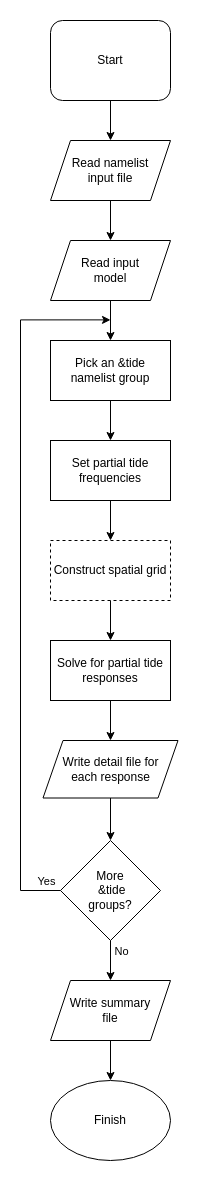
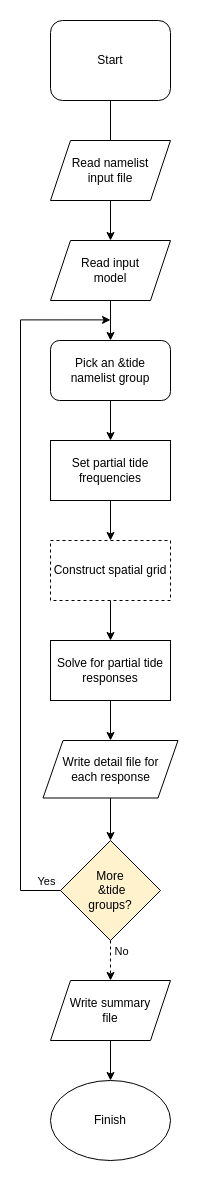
- <mxCell id="2" value="" style="edgeStyle=orthogonalEdgeStyle;rounded=0;orthogonalLoop=1;jettySize=auto;html=1;exitX=0.475;exitY=0.988;exitDx=0;exitDy=0;exitPerimeter=0;" parent="1" source="3" target="4" edge="1"><mxGeometry relative="1" as="geometry"><Array as="points"><mxPoint x="110" y="99" /></Array></mxGeometry></mxCell>
+ <mxCell id="2" value="" style="edgeStyle=orthogonalEdgeStyle;rounded=0;orthogonalLoop=1;jettySize=auto;html=1;exitX=0.475;exitY=0.988;exitDx=0;exitDy=0;exitPerimeter=0;endArrow=none;" parent="1" source="3" target="4" edge="1"><mxGeometry relative="1" as="geometry"><Array as="points"><mxPoint x="110" y="99" /></Array></mxGeometry></mxCell>
- <mxCell id="6" value="Pick an &amp;amp;tide namelist group" style="rounded=0;whiteSpace=wrap;html=1;" parent="1" vertex="1"><mxGeometry x="50" y="340" width="120" height="60" as="geometry" /></mxCell>
+ <mxCell id="6" value="Pick an &amp;amp;tide namelist group" style="whiteSpace=wrap;html=1;rounded=1;" parent="1" vertex="1"><mxGeometry x="50" y="340" width="120" height="60" as="geometry" /></mxCell>
- <mxCell id="11" value="More&lt;br&gt;&amp;nbsp;&amp;amp;tide&lt;br&gt;groups?" style="rhombus;whiteSpace=wrap;html=1;" parent="1" vertex="1"><mxGeometry x="60" y="840" width="100" height="100" as="geometry" /></mxCell>
+ <mxCell id="11" value="More&lt;br&gt;&amp;nbsp;&amp;amp;tide&lt;br&gt;groups?" style="rhombus;whiteSpace=wrap;html=1;fillColor=#fff2cc;" parent="1" vertex="1"><mxGeometry x="60" y="840" width="100" height="100" as="geometry" /></mxCell>
- <mxCell id="22" value="" style="endArrow=classic;html=1;rounded=0;" parent="1" source="11" target="21" edge="1"><mxGeometry width="50" height="50" relative="1" as="geometry"><mxPoint x="150" y="820" as="sourcePoint" /><mxPoint x="200" y="770" as="targetPoint" /></mxGeometry></mxCell>
+ <mxCell id="22" value="" style="endArrow=classic;html=1;rounded=0;dashed=1;" parent="1" source="11" target="21" edge="1"><mxGeometry width="50" height="50" relative="1" as="geometry"><mxPoint x="150" y="820" as="sourcePoint" /><mxPoint x="200" y="770" as="targetPoint" /></mxGeometry></mxCell>
